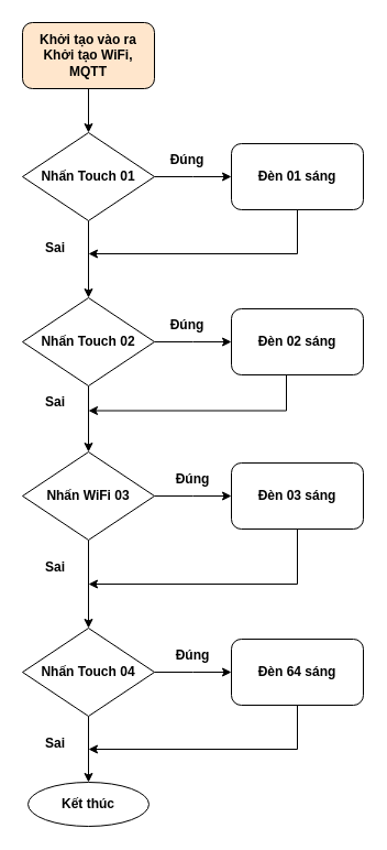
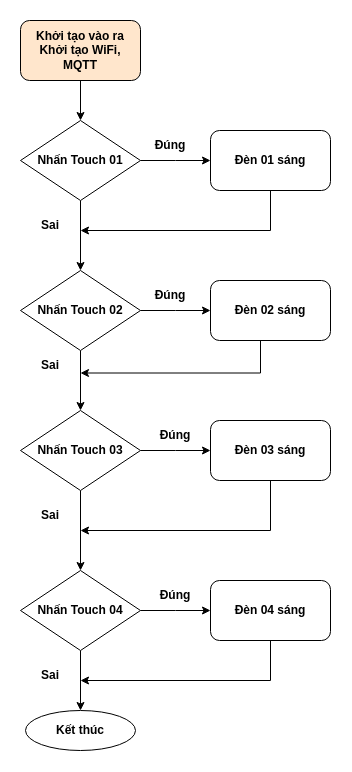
- <mxCell id="16" value="Nhấn WiFi 03" style="rhombus;whiteSpace=wrap;html=1;fontStyle=1" parent="1" vertex="1"><mxGeometry x="20" y="410" width="120" height="80" as="geometry" /></mxCell>
+ <mxCell id="16" value="Nhấn Touch 03" style="rhombus;whiteSpace=wrap;html=1;fontStyle=1" parent="1" vertex="1"><mxGeometry x="20" y="410" width="120" height="80" as="geometry" /></mxCell>
- <mxCell id="23" value="Đèn 64 sáng" style="rounded=1;whiteSpace=wrap;html=1;fontStyle=1" parent="1" vertex="1"><mxGeometry x="210" y="580" width="120" height="60" as="geometry" /></mxCell>
+ <mxCell id="23" value="Đèn 04 sáng" style="rounded=1;whiteSpace=wrap;html=1;fontStyle=1" parent="1" vertex="1"><mxGeometry x="210" y="580" width="120" height="60" as="geometry" /></mxCell>
